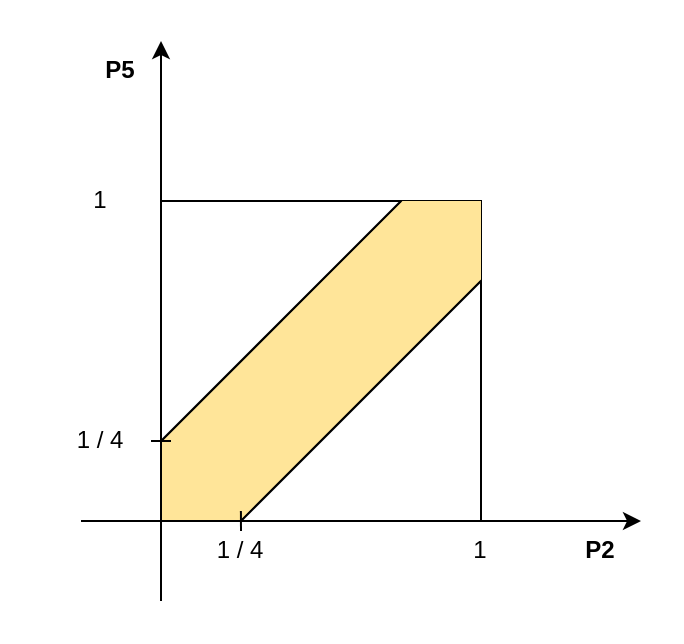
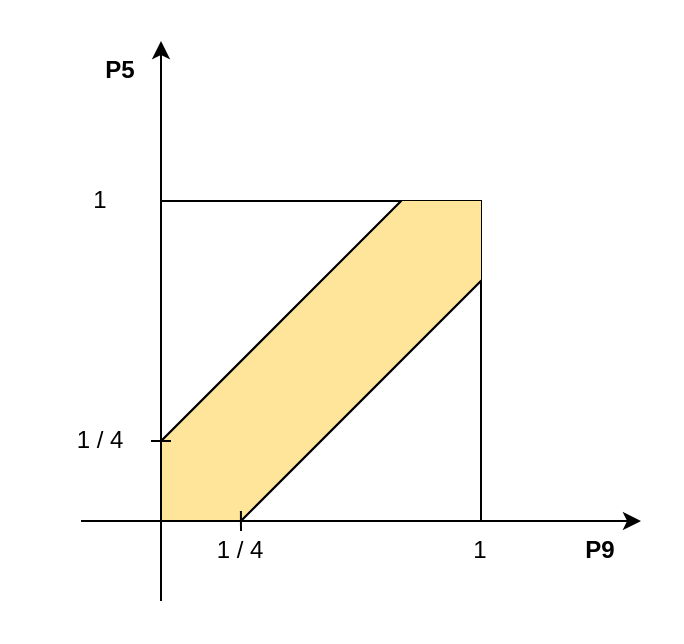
- <mxCell id="17" value="P2" style="text;html=1;strokeColor=none;fillColor=none;align=center;verticalAlign=middle;whiteSpace=wrap;rounded=0;fontStyle=1" parent="1" vertex="1"><mxGeometry x="280" y="260" width="40" height="30" as="geometry" /></mxCell>
+ <mxCell id="17" value="P9" style="text;html=1;strokeColor=none;fillColor=none;align=center;verticalAlign=middle;whiteSpace=wrap;rounded=0;fontStyle=1" parent="1" vertex="1"><mxGeometry x="280" y="260" width="40" height="30" as="geometry" /></mxCell>
